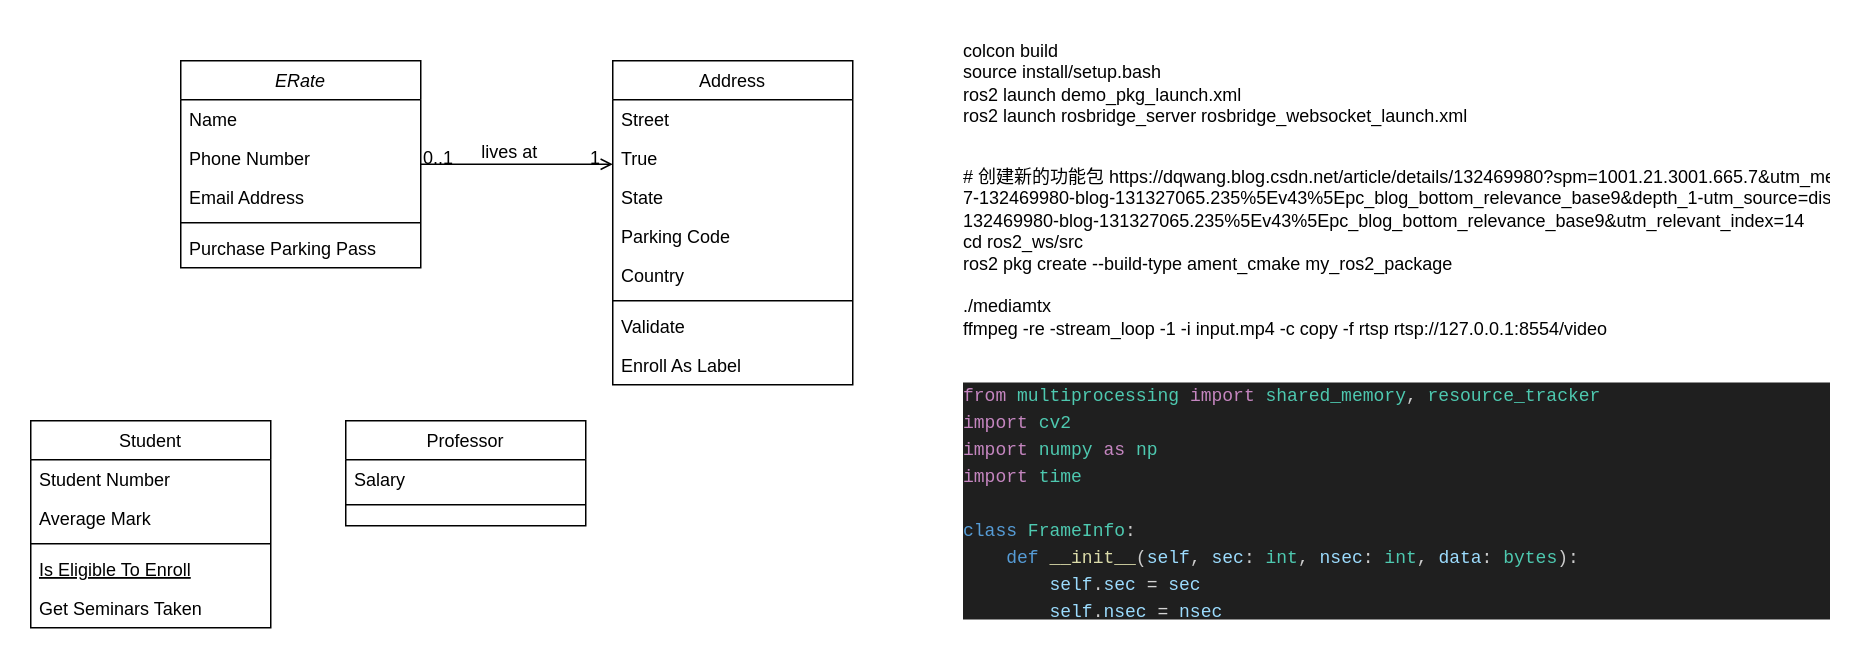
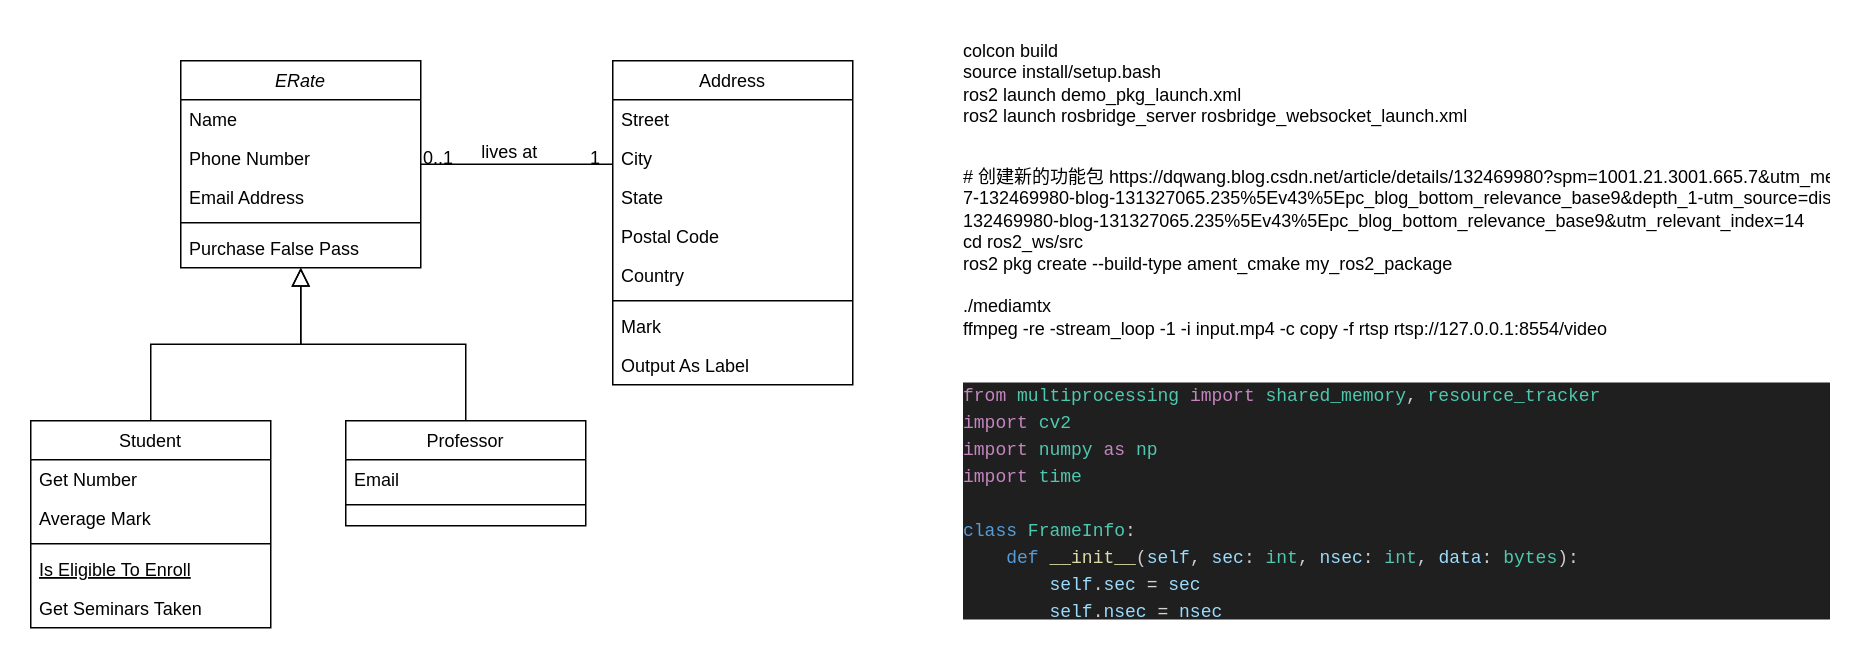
- <mxCell id="21" value="True" style="text;align=left;verticalAlign=top;spacingLeft=4;spacingRight=4;overflow=hidden;rotatable=0;points=[[0,0.5],[1,0.5]];portConstraint=eastwest;rounded=0;shadow=0;html=0;" parent="19" vertex="1"><mxGeometry y="52" width="160" height="26" as="geometry" /></mxCell>
+ <mxCell id="21" value="City" style="text;align=left;verticalAlign=top;spacingLeft=4;spacingRight=4;overflow=hidden;rotatable=0;points=[[0,0.5],[1,0.5]];portConstraint=eastwest;rounded=0;shadow=0;html=0;" parent="19" vertex="1"><mxGeometry y="52" width="160" height="26" as="geometry" /></mxCell>
- <mxCell id="28" value="" style="endArrow=open;shadow=0;strokeWidth=1;rounded=0;curved=0;endFill=1;edgeStyle=elbowEdgeStyle;elbow=vertical;" parent="1" source="2" target="19" edge="1"><mxGeometry x="0.5" y="41" relative="1" as="geometry"><mxPoint x="280" y="112" as="sourcePoint" /><mxPoint x="440" y="112" as="targetPoint" /><mxPoint x="-40" y="32" as="offset" /></mxGeometry></mxCell>
+ <mxCell id="28" value="" style="endArrow=none;shadow=0;strokeWidth=1;rounded=0;curved=0;endFill=1;edgeStyle=elbowEdgeStyle;elbow=vertical;" parent="1" source="2" target="19" edge="1"><mxGeometry x="0.5" y="41" relative="1" as="geometry"><mxPoint x="280" y="112" as="sourcePoint" /><mxPoint x="440" y="112" as="targetPoint" /><mxPoint x="-40" y="32" as="offset" /></mxGeometry></mxCell>
- <mxCell id="23" value="Parking Code" style="text;align=left;verticalAlign=top;spacingLeft=4;spacingRight=4;overflow=hidden;rotatable=0;points=[[0,0.5],[1,0.5]];portConstraint=eastwest;rounded=0;shadow=0;html=0;" parent="19" vertex="1"><mxGeometry y="104" width="160" height="26" as="geometry" /></mxCell>
+ <mxCell id="23" value="Postal Code" style="text;align=left;verticalAlign=top;spacingLeft=4;spacingRight=4;overflow=hidden;rotatable=0;points=[[0,0.5],[1,0.5]];portConstraint=eastwest;rounded=0;shadow=0;html=0;" parent="19" vertex="1"><mxGeometry y="104" width="160" height="26" as="geometry" /></mxCell>
- <mxCell id="7" value="Purchase Parking Pass" style="text;align=left;verticalAlign=top;spacingLeft=4;spacingRight=4;overflow=hidden;rotatable=0;points=[[0,0.5],[1,0.5]];portConstraint=eastwest;" parent="2" vertex="1"><mxGeometry y="112" width="160" height="26" as="geometry" /></mxCell>
+ <mxCell id="7" value="Purchase False Pass" style="text;align=left;verticalAlign=top;spacingLeft=4;spacingRight=4;overflow=hidden;rotatable=0;points=[[0,0.5],[1,0.5]];portConstraint=eastwest;" parent="2" vertex="1"><mxGeometry y="112" width="160" height="26" as="geometry" /></mxCell>
- <mxCell id="26" value="Validate" style="text;align=left;verticalAlign=top;spacingLeft=4;spacingRight=4;overflow=hidden;rotatable=0;points=[[0,0.5],[1,0.5]];portConstraint=eastwest;" parent="19" vertex="1"><mxGeometry y="164" width="160" height="26" as="geometry" /></mxCell>
+ <mxCell id="26" value="Mark" style="text;align=left;verticalAlign=top;spacingLeft=4;spacingRight=4;overflow=hidden;rotatable=0;points=[[0,0.5],[1,0.5]];portConstraint=eastwest;" parent="19" vertex="1"><mxGeometry y="164" width="160" height="26" as="geometry" /></mxCell>
+ <mxCell id="14" value="" style="endArrow=block;endSize=10;endFill=0;shadow=0;strokeWidth=1;rounded=0;curved=0;edgeStyle=elbowEdgeStyle;elbow=vertical;" parent="1" source="8" target="2" edge="1"><mxGeometry width="160" relative="1" as="geometry"><mxPoint x="100" y="123" as="sourcePoint" /><mxPoint x="100" y="123" as="targetPoint" /></mxGeometry></mxCell>
+ <mxCell id="18" value="" style="endArrow=block;endSize=10;endFill=0;shadow=0;strokeWidth=1;rounded=0;curved=0;edgeStyle=elbowEdgeStyle;elbow=vertical;" parent="1" source="15" target="2" edge="1"><mxGeometry width="160" relative="1" as="geometry"><mxPoint x="110" y="293" as="sourcePoint" /><mxPoint x="210" y="191" as="targetPoint" /></mxGeometry></mxCell>
- <mxCell id="27" value="Enroll As Label" style="text;align=left;verticalAlign=top;spacingLeft=4;spacingRight=4;overflow=hidden;rotatable=0;points=[[0,0.5],[1,0.5]];portConstraint=eastwest;" parent="19" vertex="1"><mxGeometry y="190" width="160" height="26" as="geometry" /></mxCell>
+ <mxCell id="27" value="Output As Label" style="text;align=left;verticalAlign=top;spacingLeft=4;spacingRight=4;overflow=hidden;rotatable=0;points=[[0,0.5],[1,0.5]];portConstraint=eastwest;" parent="19" vertex="1"><mxGeometry y="190" width="160" height="26" as="geometry" /></mxCell>
- <mxCell id="9" value="Student Number" style="text;align=left;verticalAlign=top;spacingLeft=4;spacingRight=4;overflow=hidden;rotatable=0;points=[[0,0.5],[1,0.5]];portConstraint=eastwest;" parent="8" vertex="1"><mxGeometry y="26" width="160" height="26" as="geometry" /></mxCell>
+ <mxCell id="9" value="Get Number" style="text;align=left;verticalAlign=top;spacingLeft=4;spacingRight=4;overflow=hidden;rotatable=0;points=[[0,0.5],[1,0.5]];portConstraint=eastwest;" parent="8" vertex="1"><mxGeometry y="26" width="160" height="26" as="geometry" /></mxCell>
- <mxCell id="16" value="Salary" style="text;align=left;verticalAlign=top;spacingLeft=4;spacingRight=4;overflow=hidden;rotatable=0;points=[[0,0.5],[1,0.5]];portConstraint=eastwest;" parent="15" vertex="1"><mxGeometry y="26" width="160" height="26" as="geometry" /></mxCell>
+ <mxCell id="16" value="Email" style="text;align=left;verticalAlign=top;spacingLeft=4;spacingRight=4;overflow=hidden;rotatable=0;points=[[0,0.5],[1,0.5]];portConstraint=eastwest;" parent="15" vertex="1"><mxGeometry y="26" width="160" height="26" as="geometry" /></mxCell>
